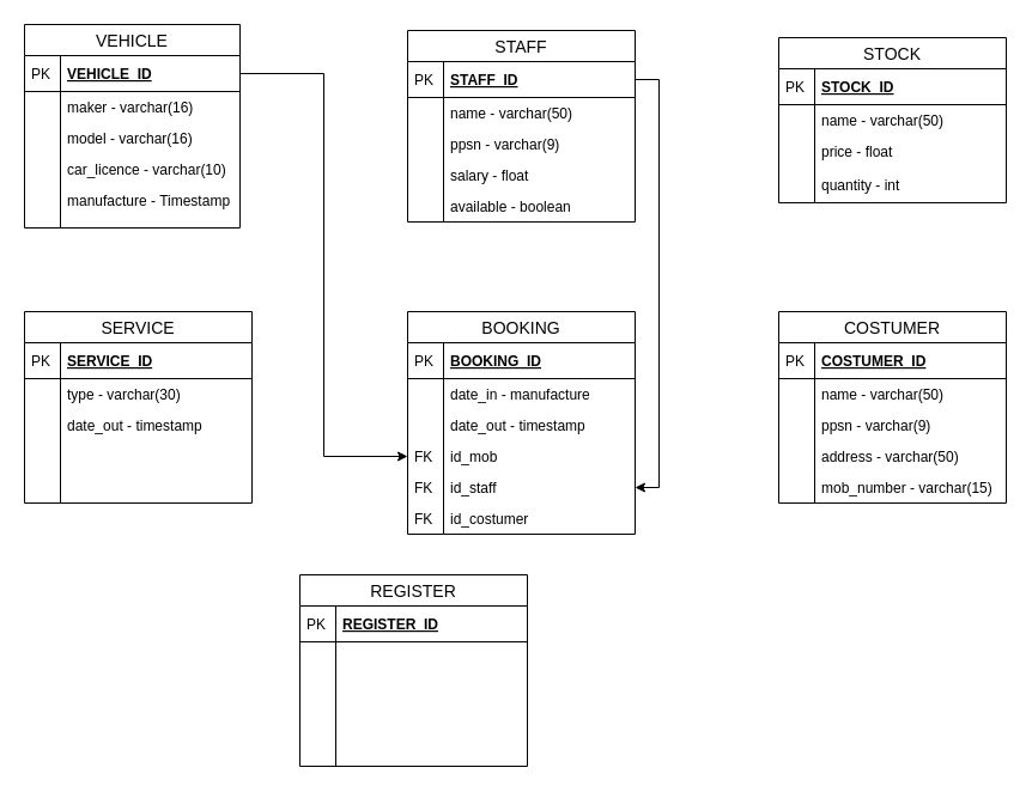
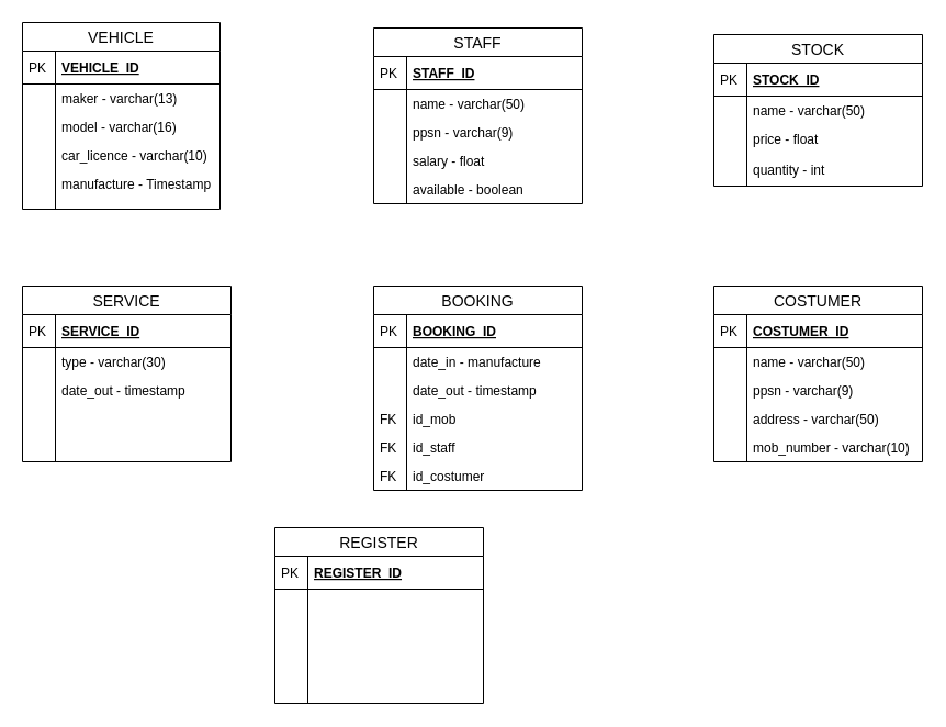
- <mxCell id="5" value="maker - varchar(16)" style="shape=partialRectangle;top=0;left=0;right=0;bottom=0;align=left;verticalAlign=top;fillColor=none;spacingLeft=34;spacingRight=4;overflow=hidden;rotatable=0;points=[[0,0.5],[1,0.5]];portConstraint=eastwest;dropTarget=0;fontSize=12;" parent="2" vertex="1"><mxGeometry y="56" width="180" height="26" as="geometry" /></mxCell>
+ <mxCell id="5" value="maker - varchar(13)" style="shape=partialRectangle;top=0;left=0;right=0;bottom=0;align=left;verticalAlign=top;fillColor=none;spacingLeft=34;spacingRight=4;overflow=hidden;rotatable=0;points=[[0,0.5],[1,0.5]];portConstraint=eastwest;dropTarget=0;fontSize=12;" parent="2" vertex="1"><mxGeometry y="56" width="180" height="26" as="geometry" /></mxCell>
- <mxCell id="81" style="edgeStyle=orthogonalEdgeStyle;rounded=0;orthogonalLoop=1;jettySize=auto;html=1;" edge="1" parent="1" source="3" target="75"><mxGeometry relative="1" as="geometry" /></mxCell>
- <mxCell id="82" style="edgeStyle=orthogonalEdgeStyle;rounded=0;orthogonalLoop=1;jettySize=auto;html=1;entryX=1;entryY=0.5;entryDx=0;entryDy=0;exitX=1;exitY=0.5;exitDx=0;exitDy=0;" edge="1" parent="1" source="36" target="77"><mxGeometry relative="1" as="geometry" /></mxCell>
- <mxCell id="66" value="mob_number - varchar(15)" style="shape=partialRectangle;top=0;left=0;right=0;bottom=0;align=left;verticalAlign=top;fillColor=none;spacingLeft=34;spacingRight=4;overflow=hidden;rotatable=0;points=[[0,0.5],[1,0.5]];portConstraint=eastwest;dropTarget=0;fontSize=12;" parent="57" vertex="1"><mxGeometry y="134" width="190" height="26" as="geometry" /></mxCell>
+ <mxCell id="66" value="mob_number - varchar(10)" style="shape=partialRectangle;top=0;left=0;right=0;bottom=0;align=left;verticalAlign=top;fillColor=none;spacingLeft=34;spacingRight=4;overflow=hidden;rotatable=0;points=[[0,0.5],[1,0.5]];portConstraint=eastwest;dropTarget=0;fontSize=12;" parent="57" vertex="1"><mxGeometry y="134" width="190" height="26" as="geometry" /></mxCell>
